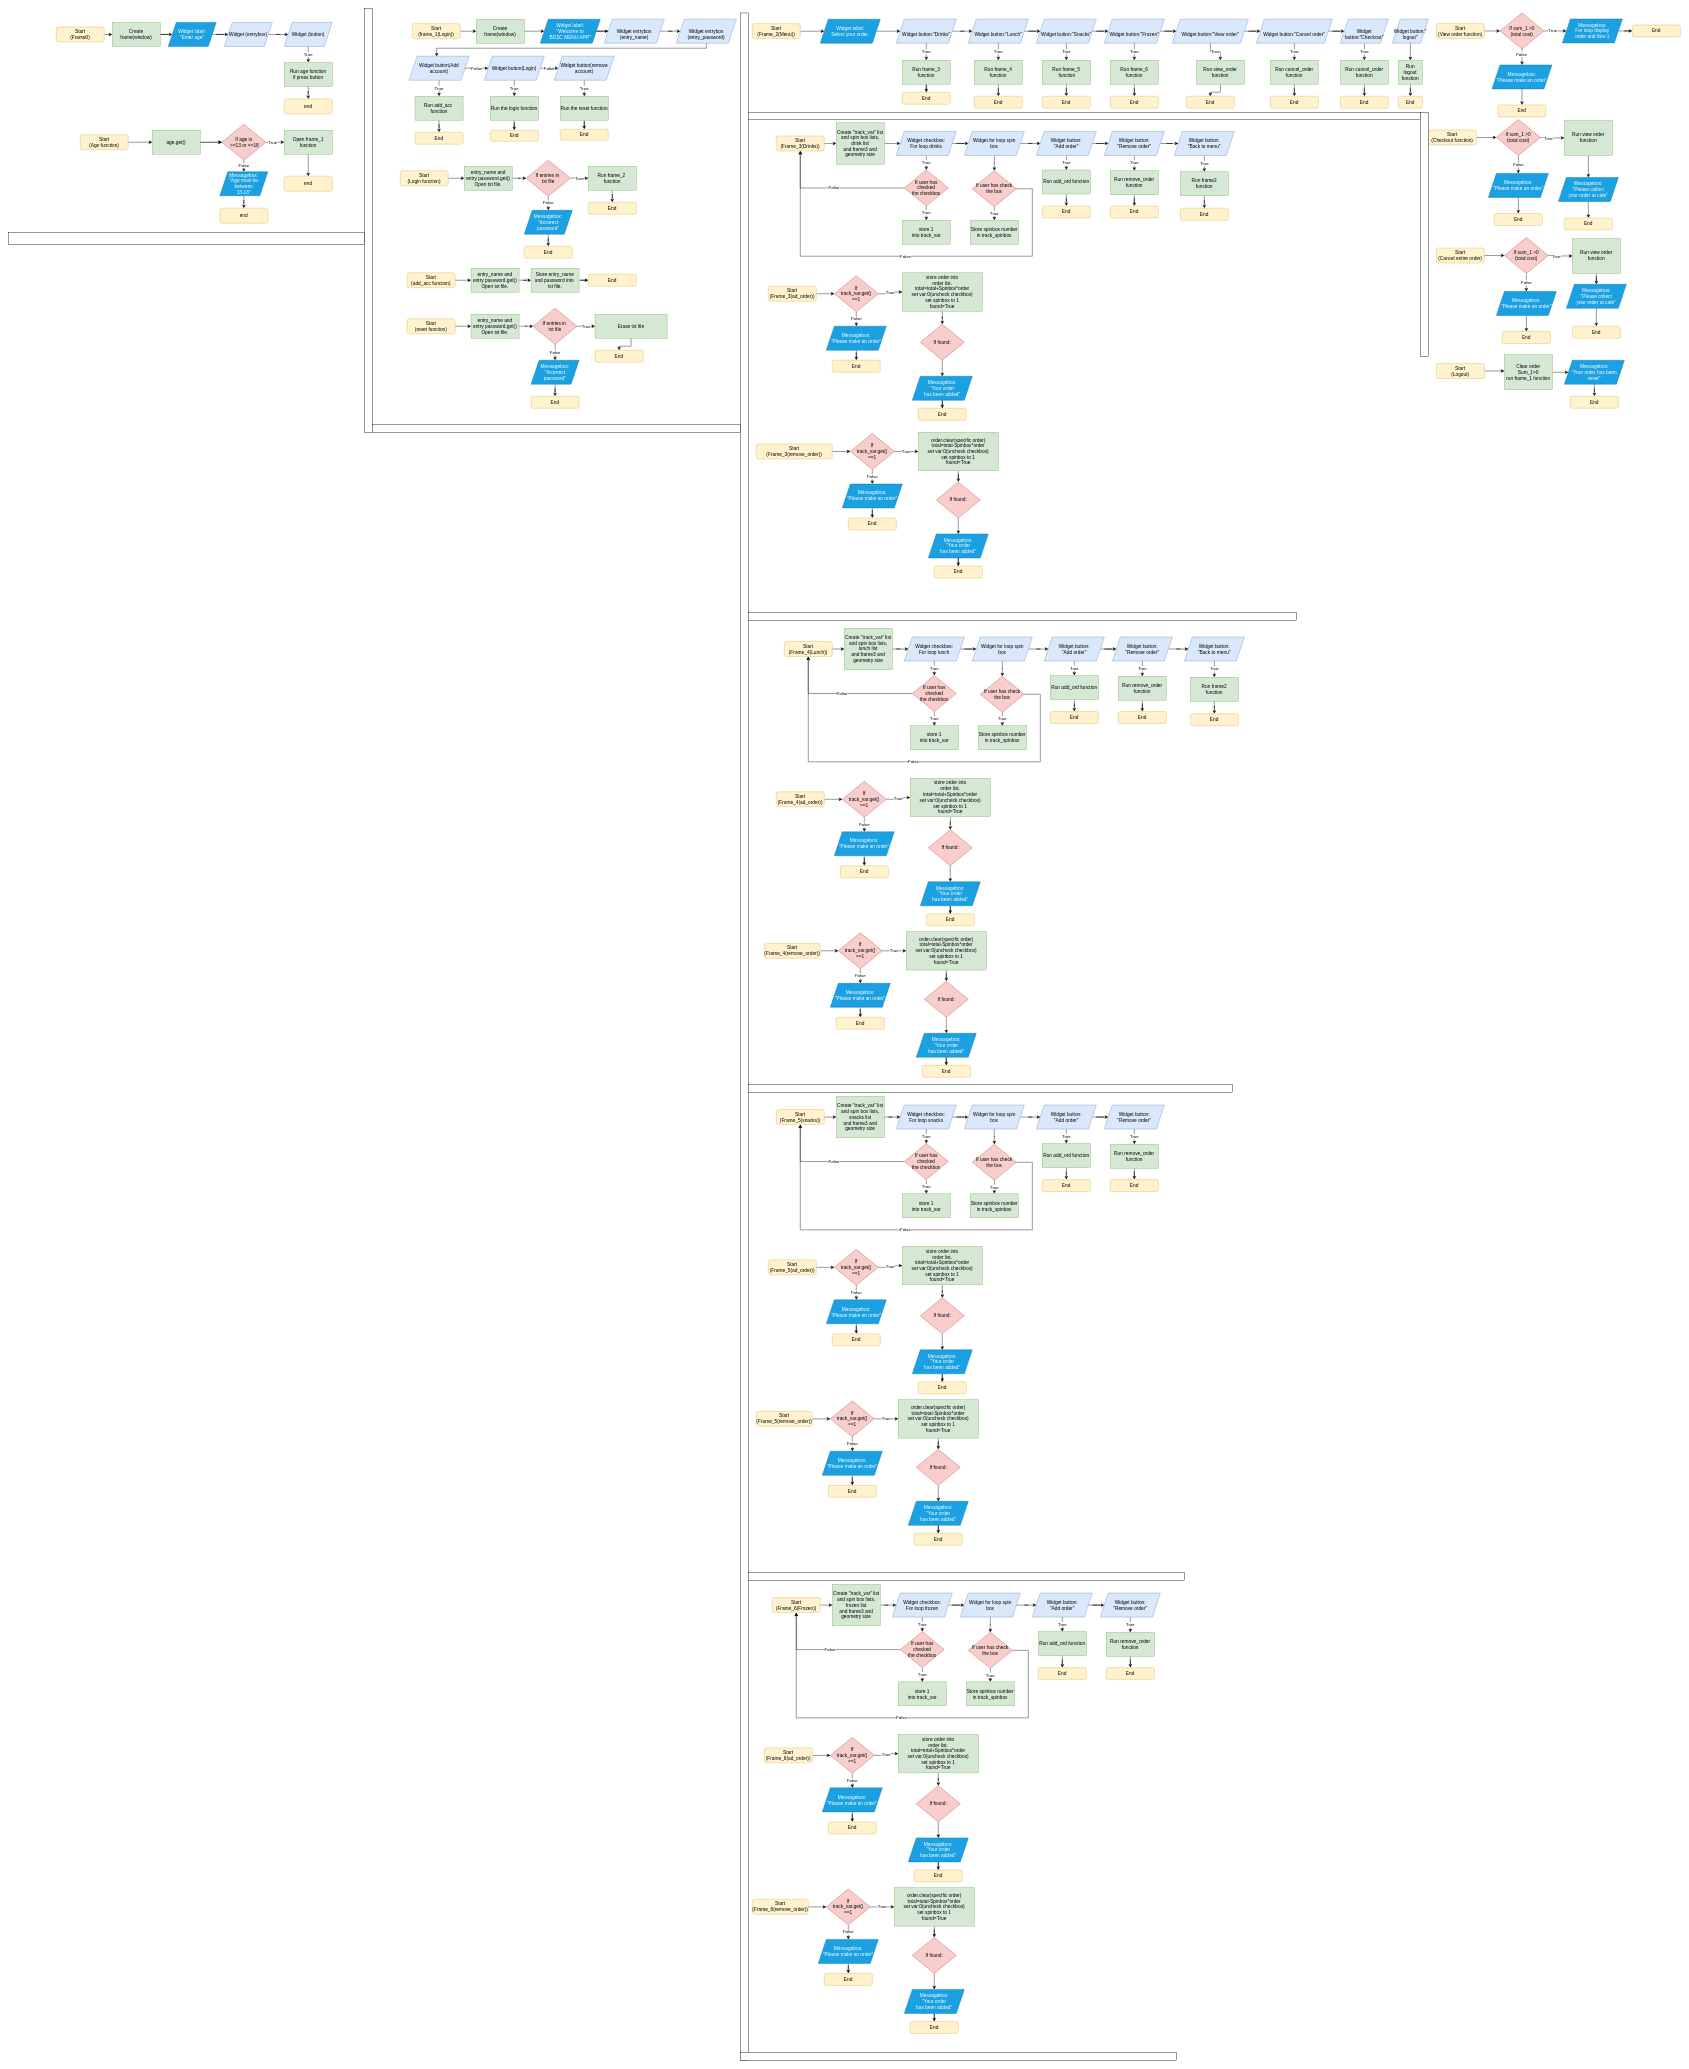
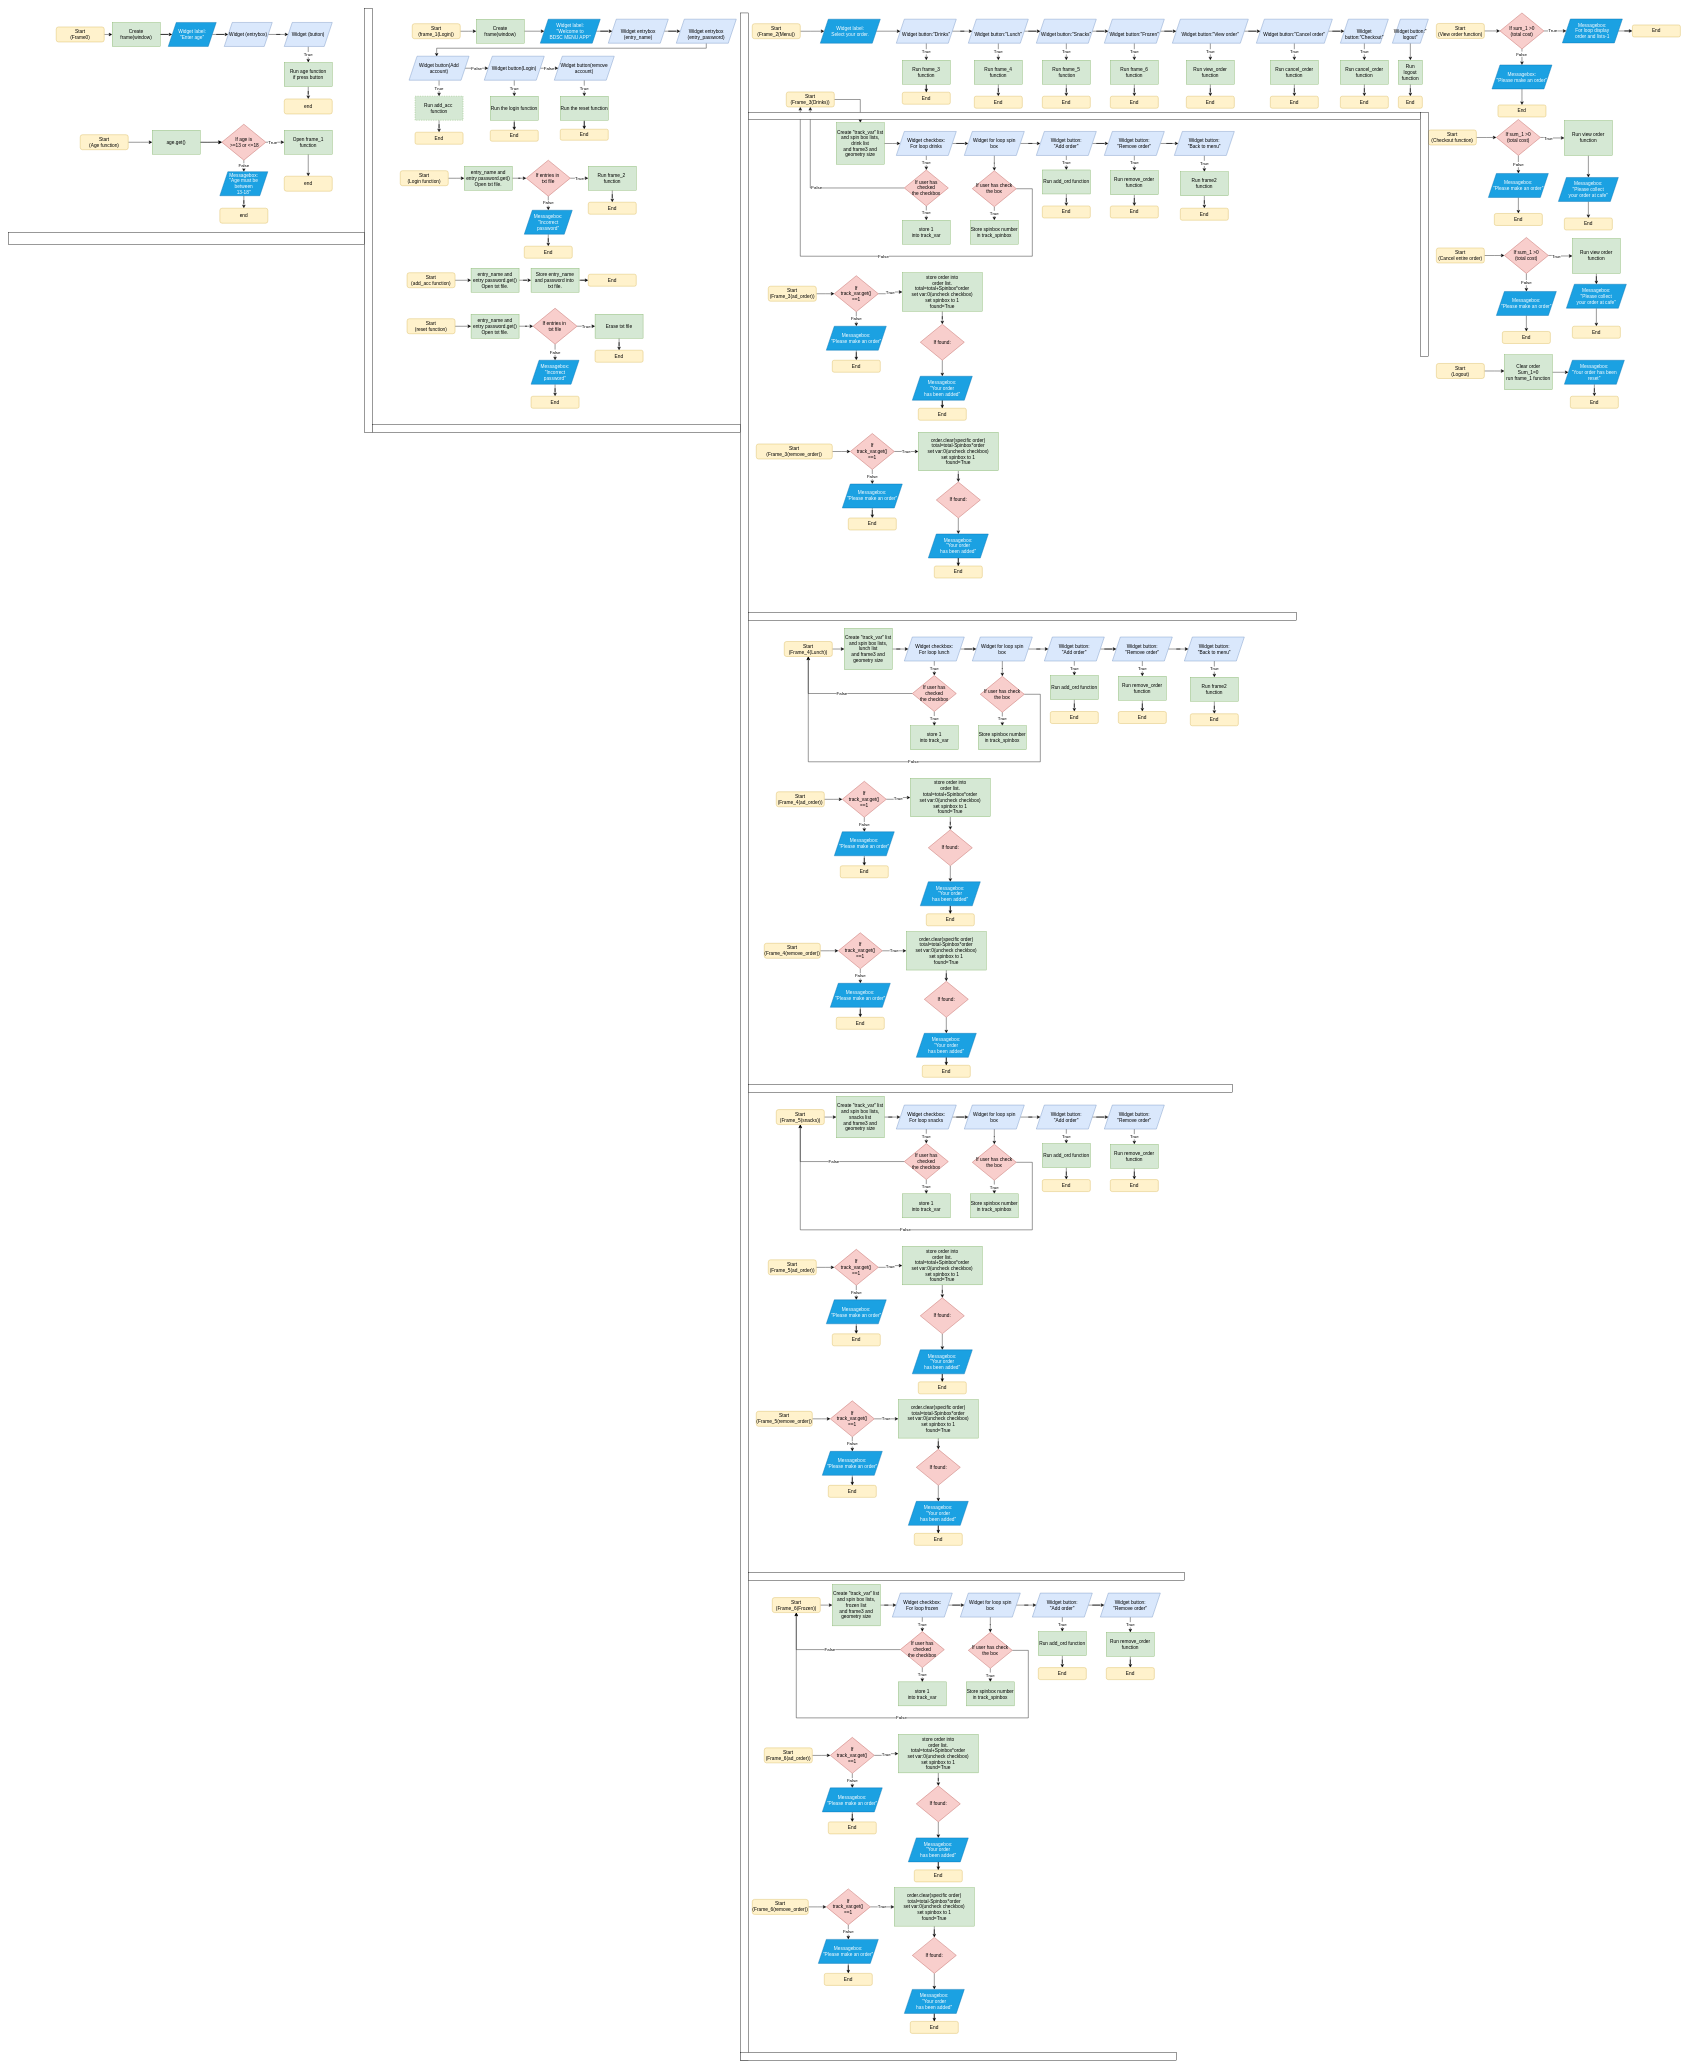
- <mxCell id="36" value="&lt;br&gt;Widget entrybox&lt;br&gt;(entry_name)&lt;br&gt;" style="shape=parallelogram;perimeter=parallelogramPerimeter;whiteSpace=wrap;html=1;fixedSize=1;fillColor=#dae8fc;strokeColor=#6c8ebf;" parent="1" vertex="1"><mxGeometry x="1510" y="47.5" width="150" height="60" as="geometry" /></mxCell>
+ <mxCell id="36" value="&lt;br&gt;Widget entrybox&lt;br&gt;(entry_name)&lt;br&gt;" style="shape=parallelogram;perimeter=parallelogramPerimeter;whiteSpace=wrap;html=1;fixedSize=1;fillColor=#dae8fc;strokeColor=#6c8ebf;" parent="1" vertex="1"><mxGeometry x="1520" y="47.5" width="150" height="60" as="geometry" /></mxCell>
- <mxCell id="121" value="Run view_order&lt;br&gt;function" style="rounded=0;whiteSpace=wrap;html=1;fillColor=#d5e8d4;strokeColor=#82b366;" parent="1" vertex="1"><mxGeometry x="2990" y="150" width="120" height="60" as="geometry" /></mxCell>
+ <mxCell id="121" value="Run view_order&lt;br&gt;function" style="rounded=0;whiteSpace=wrap;html=1;fillColor=#d5e8d4;strokeColor=#82b366;" parent="1" vertex="1"><mxGeometry x="2965" y="150" width="120" height="60" as="geometry" /></mxCell>
- <mxCell id="48" value="Run add_acc&amp;nbsp;&lt;br&gt;function" style="rounded=0;whiteSpace=wrap;html=1;fillColor=#d5e8d4;strokeColor=#82b366;" parent="1" vertex="1"><mxGeometry x="1037" y="240" width="120" height="60" as="geometry" /></mxCell>
+ <mxCell id="48" value="Run add_acc&amp;nbsp;&lt;br&gt;function" style="rounded=0;whiteSpace=wrap;html=1;fillColor=#d5e8d4;strokeColor=#82b366;dashed=1;" parent="1" vertex="1"><mxGeometry x="1037" y="240" width="120" height="60" as="geometry" /></mxCell>
- <mxCell id="131" value="Start&lt;br&gt;(Frame_3(Drinks))" style="rounded=1;whiteSpace=wrap;html=1;fillColor=#fff2cc;strokeColor=#d6b656;" parent="1" vertex="1"><mxGeometry x="1940" y="339.38" width="120" height="37.5" as="geometry" /></mxCell>
+ <mxCell id="131" value="Start&lt;br&gt;(Frame_3(Drinks))" style="rounded=1;whiteSpace=wrap;html=1;fillColor=#fff2cc;strokeColor=#d6b656;" parent="1" vertex="1"><mxGeometry x="1965" y="229.38" width="120" height="37.5" as="geometry" /></mxCell>
- <mxCell id="85" value="Erase txt file" style="rounded=0;whiteSpace=wrap;html=1;fillColor=#d5e8d4;strokeColor=#82b366;" parent="1" vertex="1"><mxGeometry x="1487" y="785" width="180" height="60" as="geometry" /></mxCell>
+ <mxCell id="85" value="Erase txt file" style="rounded=0;whiteSpace=wrap;html=1;fillColor=#d5e8d4;strokeColor=#82b366;" parent="1" vertex="1"><mxGeometry x="1487" y="785" width="120" height="60" as="geometry" /></mxCell>
